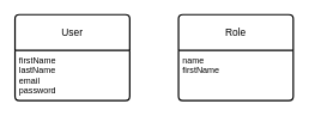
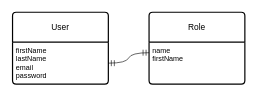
+ <mxCell id="6" value="" style="edgeStyle=entityRelationEdgeStyle;fontSize=12;html=1;endArrow=ERmandOne;startArrow=ERmandOne;rounded=0;startSize=8;endSize=8;curved=1;entryX=0;entryY=0.25;entryDx=0;entryDy=0;exitX=1;exitY=0.5;exitDx=0;exitDy=0;" edge="1" parent="1" source="3" target="5"><mxGeometry width="100" height="100" relative="1" as="geometry"><mxPoint x="180" y="262" as="sourcePoint" /><mxPoint x="280" y="162" as="targetPoint" /></mxGeometry></mxCell>
